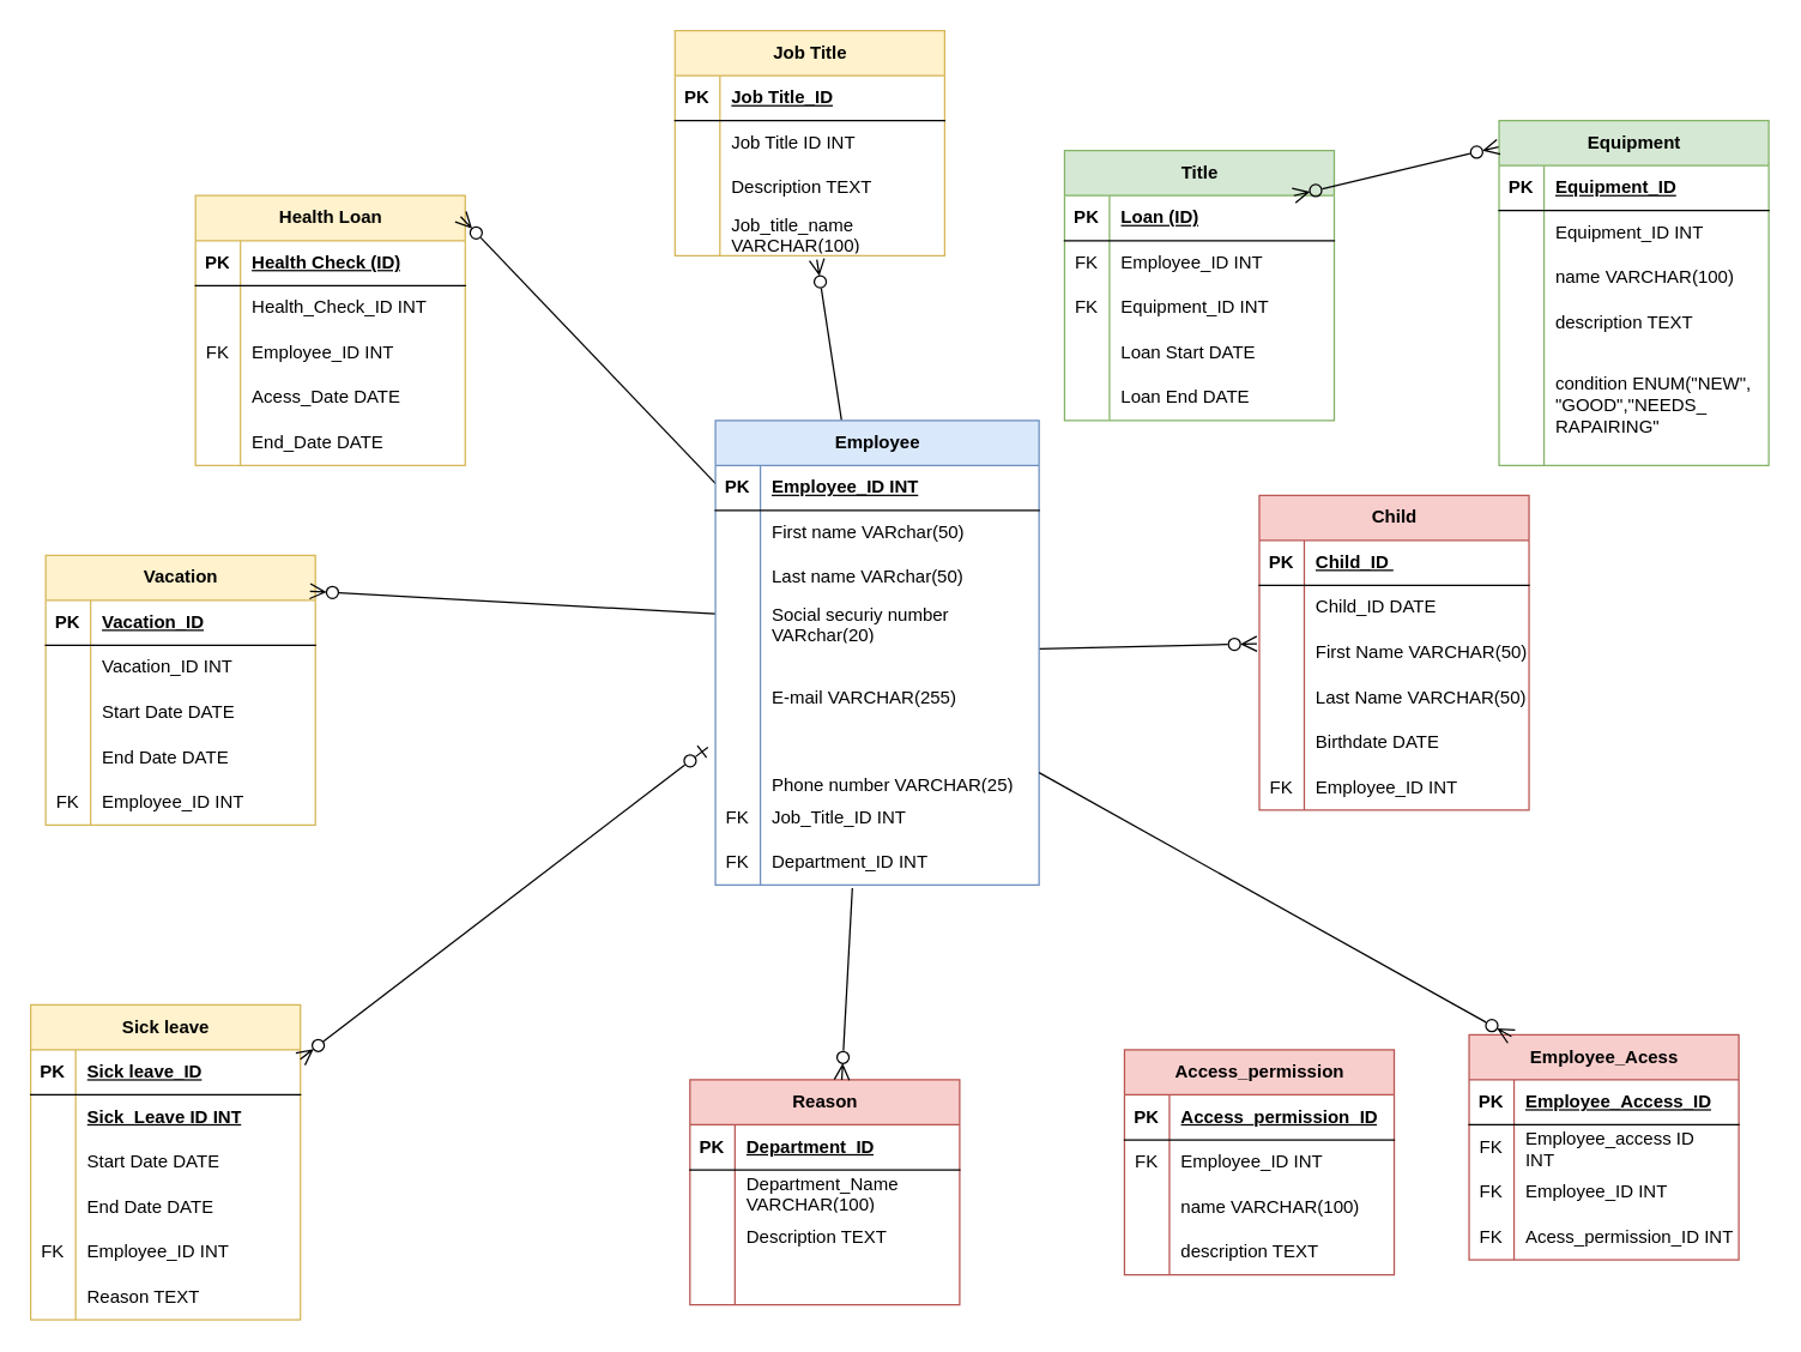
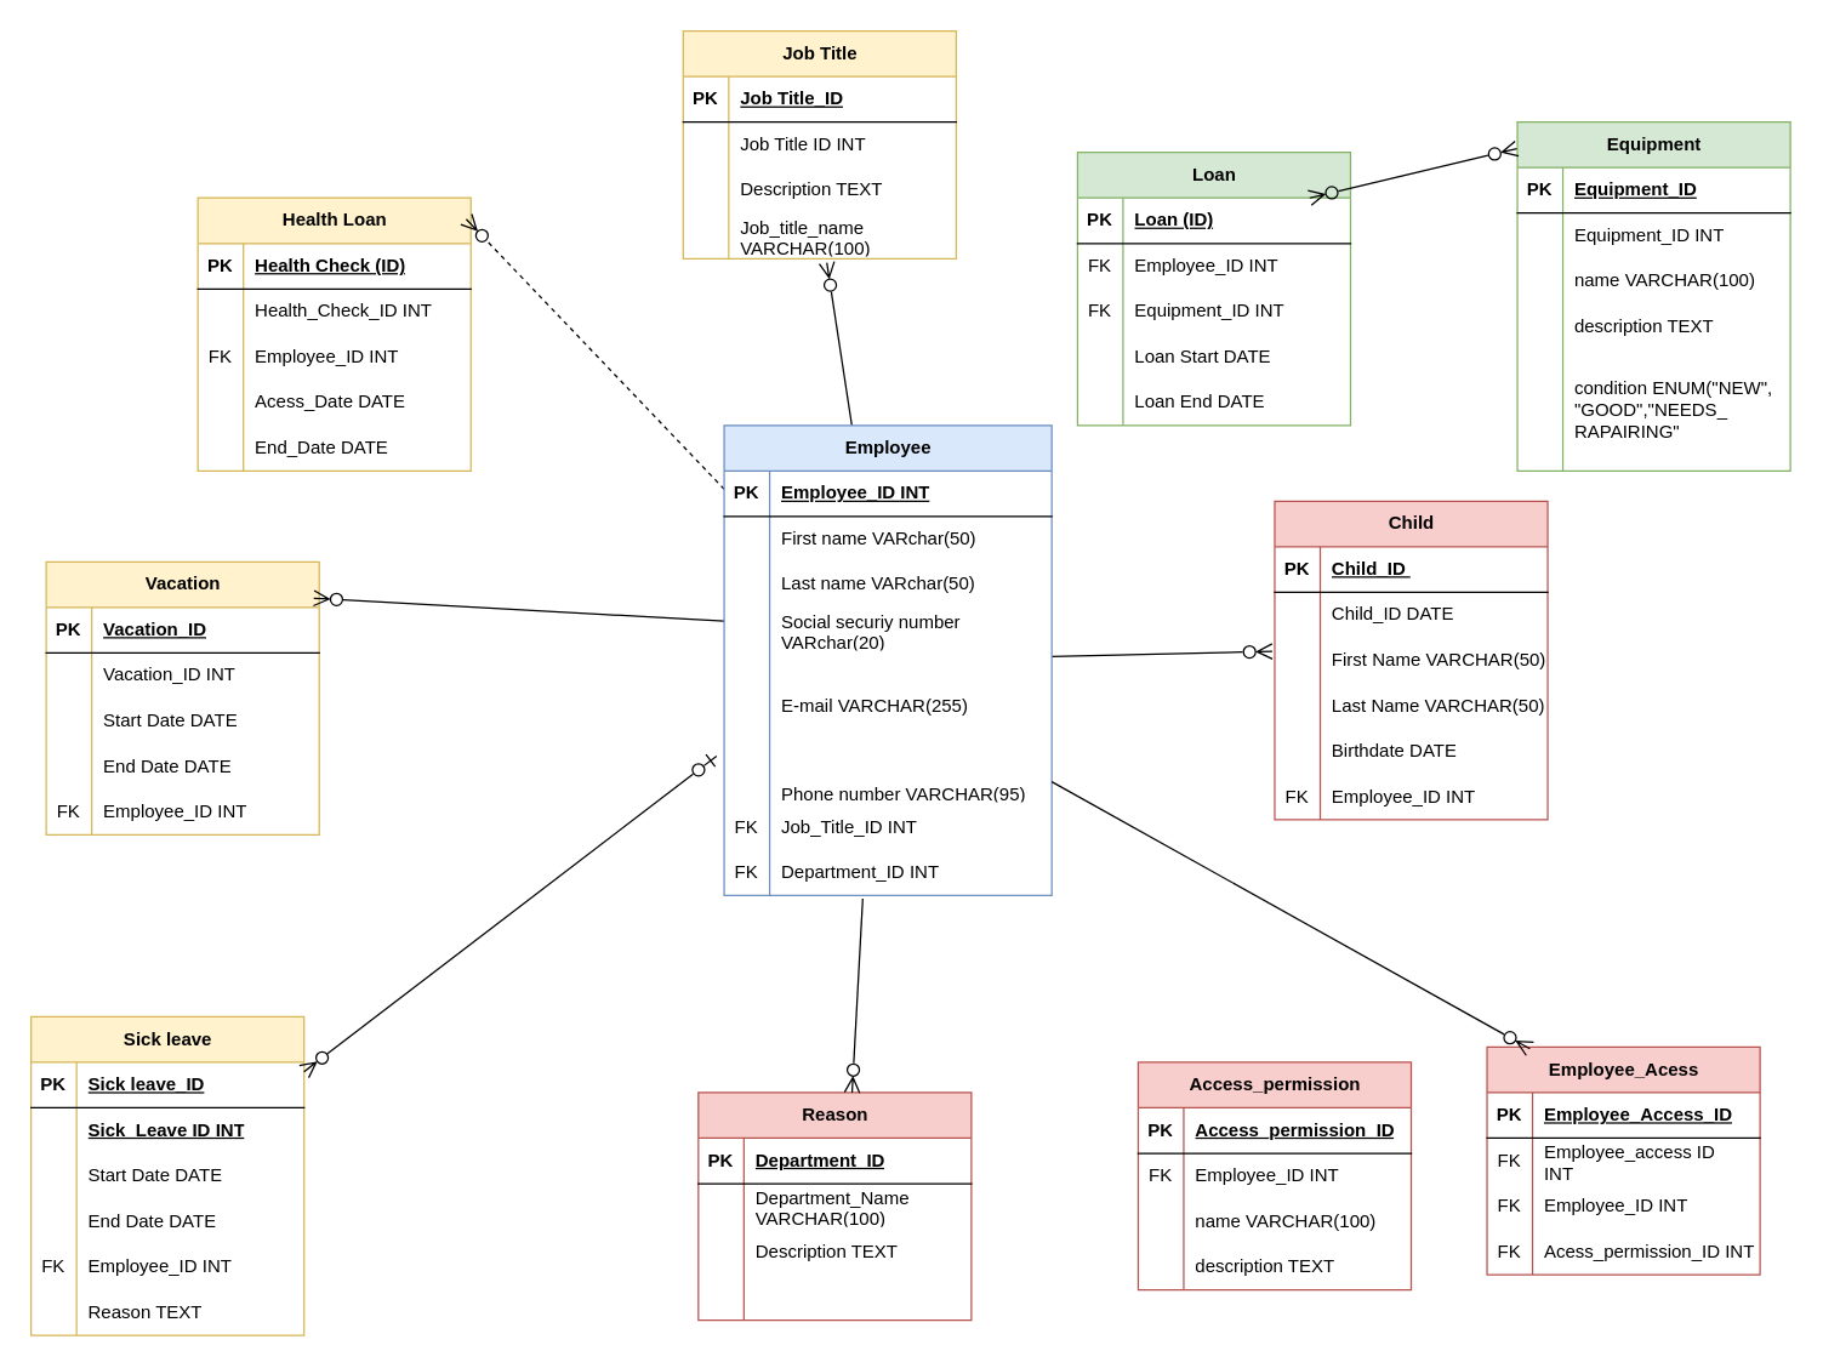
- <mxCell id="115" value="Title" style="shape=table;startSize=30;container=1;collapsible=1;childLayout=tableLayout;fixedRows=1;rowLines=0;fontStyle=1;align=center;resizeLast=1;html=1;fillColor=#d5e8d4;strokeColor=#82b366;" vertex="1" parent="1"><mxGeometry x="710" y="100" width="180" height="180" as="geometry" /></mxCell>
+ <mxCell id="115" value="Loan" style="shape=table;startSize=30;container=1;collapsible=1;childLayout=tableLayout;fixedRows=1;rowLines=0;fontStyle=1;align=center;resizeLast=1;html=1;fillColor=#d5e8d4;strokeColor=#82b366;" vertex="1" parent="1"><mxGeometry x="710" y="100" width="180" height="180" as="geometry" /></mxCell>
- <mxCell id="149" style="edgeStyle=none;curved=1;rounded=0;orthogonalLoop=1;jettySize=auto;html=1;entryX=0.983;entryY=0.078;entryDx=0;entryDy=0;entryPerimeter=0;fontSize=12;startSize=8;endSize=8;endArrow=ERzeroToMany;endFill=0;" edge="1" parent="1" source="151" target="70"><mxGeometry relative="1" as="geometry" /></mxCell>
+ <mxCell id="149" style="edgeStyle=none;curved=1;rounded=0;orthogonalLoop=1;jettySize=auto;html=1;entryX=0.983;entryY=0.078;entryDx=0;entryDy=0;entryPerimeter=0;fontSize=12;startSize=8;endSize=8;endArrow=ERzeroToMany;endFill=0;dashed=1;" edge="1" parent="1" source="151" target="70"><mxGeometry relative="1" as="geometry" /></mxCell>
- <mxCell id="169" value="&lt;div&gt;&lt;br&gt;&lt;/div&gt;Phone number VARCHAR(25)" style="shape=partialRectangle;connectable=0;fillColor=none;top=0;left=0;bottom=0;right=0;align=left;spacingLeft=6;overflow=hidden;whiteSpace=wrap;html=1;" vertex="1" parent="167"><mxGeometry x="30" width="186" height="30" as="geometry"><mxRectangle width="186" height="30" as="alternateBounds" /></mxGeometry></mxCell>
+ <mxCell id="169" value="&lt;div&gt;&lt;br&gt;&lt;/div&gt;Phone number VARCHAR(95)" style="shape=partialRectangle;connectable=0;fillColor=none;top=0;left=0;bottom=0;right=0;align=left;spacingLeft=6;overflow=hidden;whiteSpace=wrap;html=1;" vertex="1" parent="167"><mxGeometry x="30" width="186" height="30" as="geometry"><mxRectangle width="186" height="30" as="alternateBounds" /></mxGeometry></mxCell>
